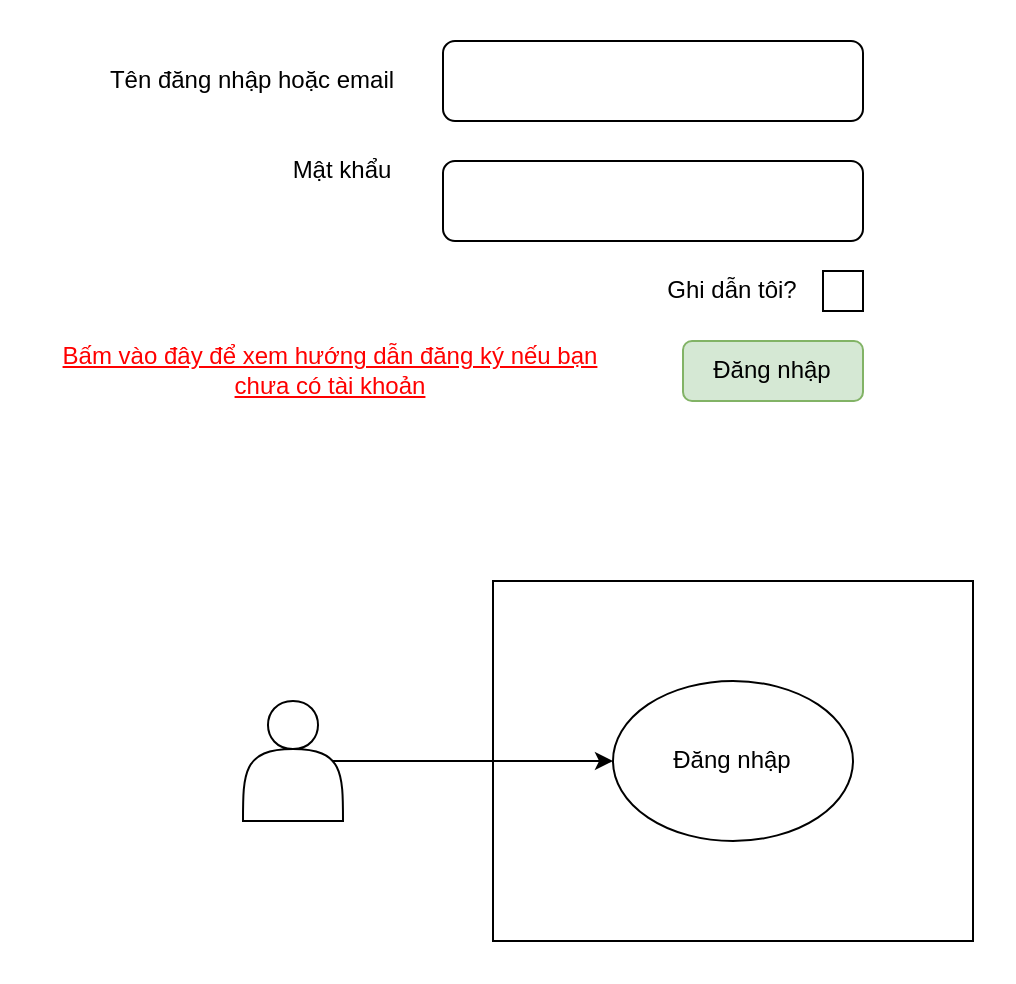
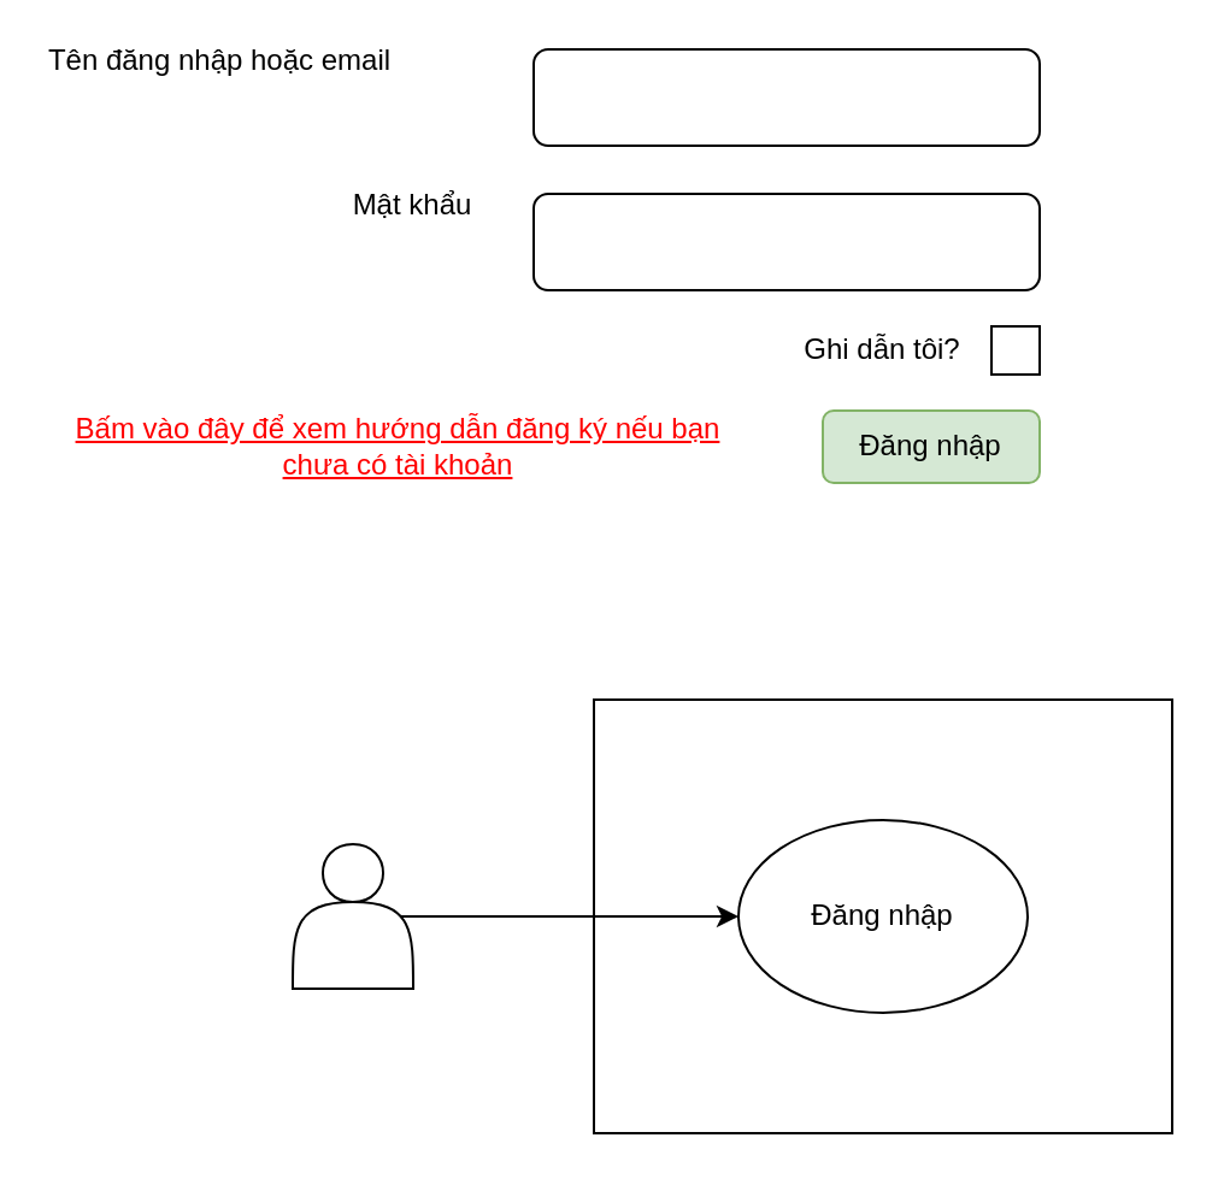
- <mxCell id="2" value="Tên đăng nhập hoặc email&lt;br&gt;" style="text;html=1;strokeColor=none;fillColor=none;align=center;verticalAlign=middle;whiteSpace=wrap;rounded=0;" vertex="1" parent="1"><mxGeometry x="51" y="30" width="150" height="20" as="geometry" /></mxCell>
+ <mxCell id="2" value="Tên đăng nhập hoặc email&lt;br&gt;" style="text;html=1;strokeColor=none;fillColor=none;align=center;verticalAlign=middle;whiteSpace=wrap;rounded=0;" vertex="1" parent="1"><mxGeometry x="16" y="15" width="150" height="20" as="geometry" /></mxCell>
